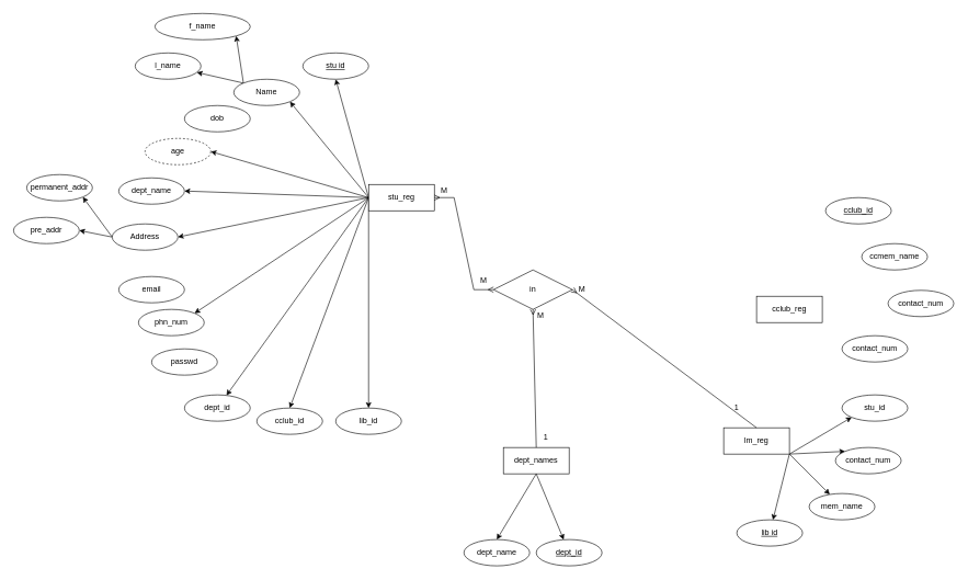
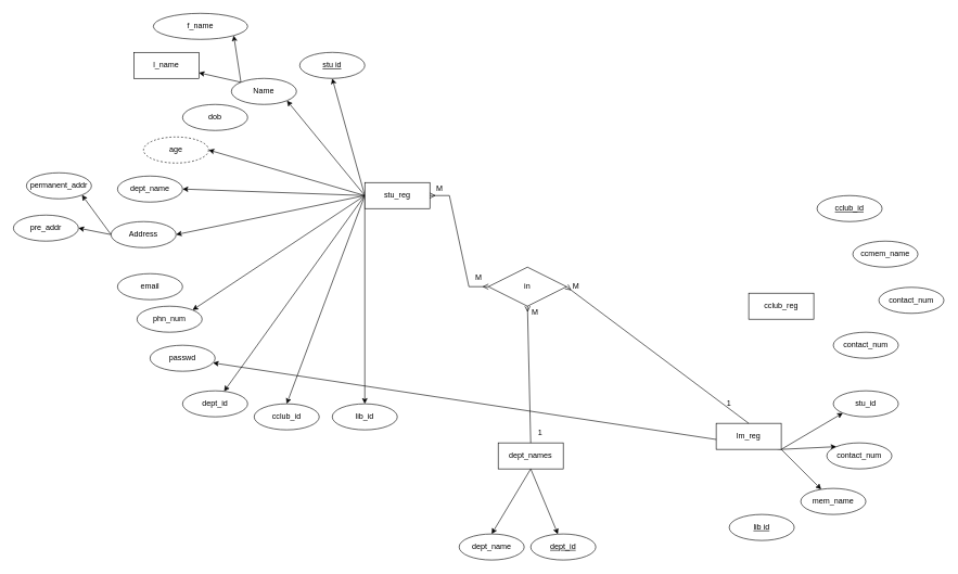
- <mxCell id="15" value="l_name" style="ellipse;whiteSpace=wrap;html=1;align=center;" parent="1" vertex="1"><mxGeometry x="205" y="80" width="100" height="40" as="geometry" /></mxCell>
+ <mxCell id="15" value="l_name" style="whiteSpace=wrap;html=1;align=center;rounded=0;" parent="1" vertex="1"><mxGeometry x="205" y="80" width="100" height="40" as="geometry" /></mxCell>
- <mxCell id="27" style="rounded=0;orthogonalLoop=1;jettySize=auto;html=1;exitX=1;exitY=1;exitDx=0;exitDy=0;" edge="1" parent="1" source="31" target="32"><mxGeometry relative="1" as="geometry" /></mxCell>
+ <mxCell id="27" style="rounded=0;orthogonalLoop=1;jettySize=auto;html=1;exitX=1;exitY=1;exitDx=0;exitDy=0;" edge="1" parent="1" source="31" target="60"><mxGeometry relative="1" as="geometry" /></mxCell>
